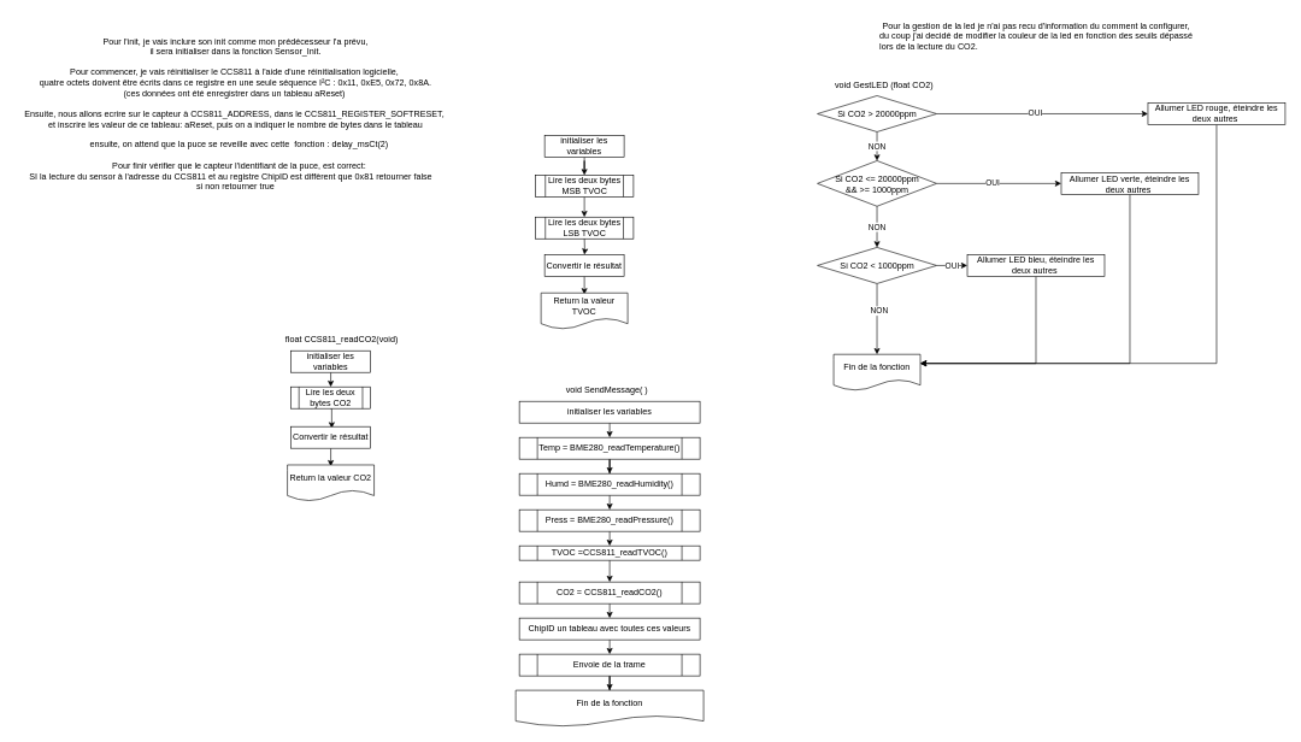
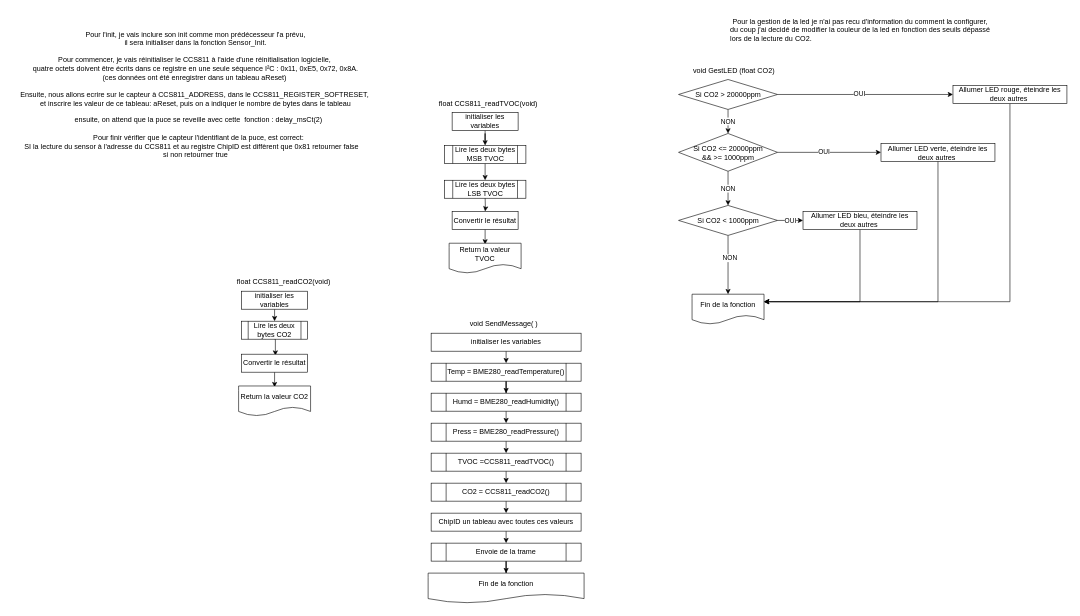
+ <mxCell id="3" value="float CCS811_readTVOC(void)" style="text;html=1;align=center;verticalAlign=middle;resizable=0;points=[];autosize=1;strokeColor=none;fillColor=none;" vertex="1" parent="1"><mxGeometry x="718" y="157" width="190" height="30" as="geometry" /></mxCell>
- <mxCell id="52" value="TVOC =CCS811_readTVOC()" style="shape=process;whiteSpace=wrap;html=1;backgroundOutline=1;" vertex="1" parent="1"><mxGeometry x="718" y="755" width="250" height="20" as="geometry" /></mxCell>
+ <mxCell id="52" value="TVOC =CCS811_readTVOC()" style="shape=process;whiteSpace=wrap;html=1;backgroundOutline=1;" vertex="1" parent="1"><mxGeometry x="718" y="755" width="250" height="30" as="geometry" /></mxCell>
